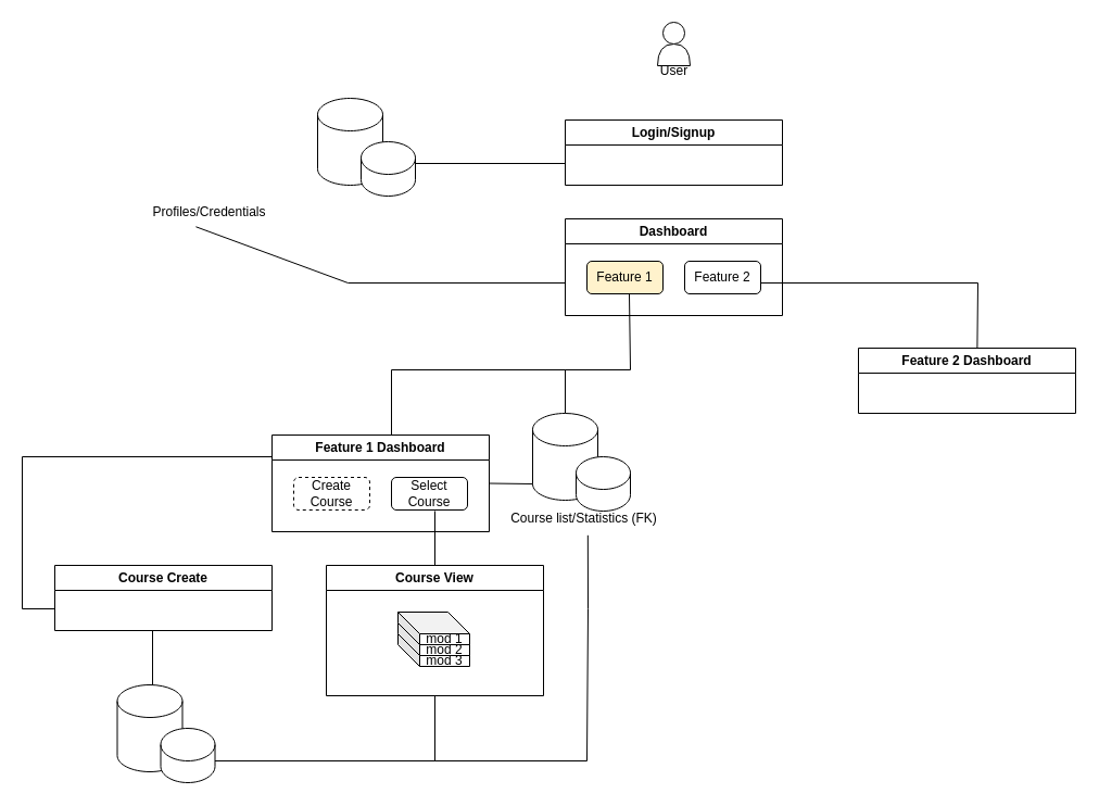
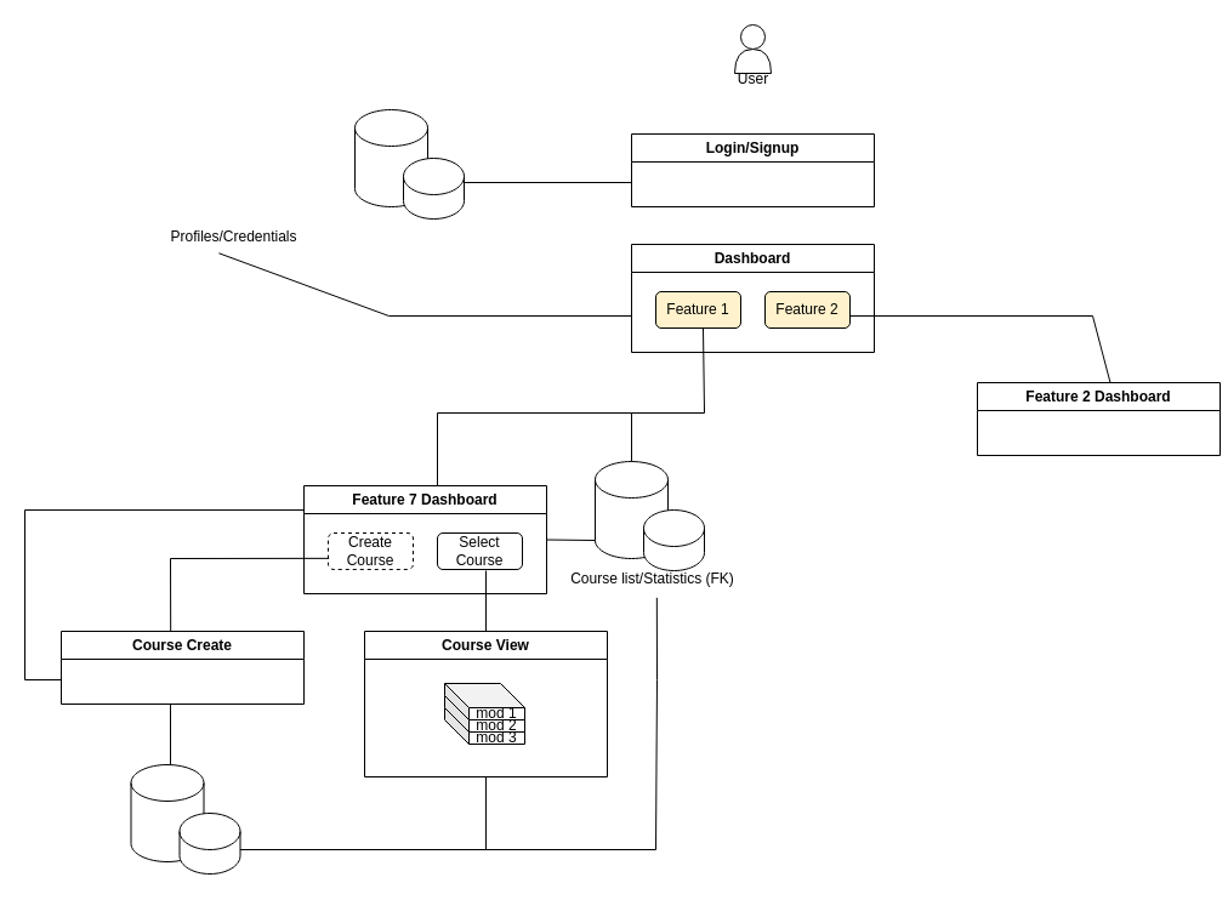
- <mxCell id="11" value="Feature 2" style="rounded=1;whiteSpace=wrap;html=1;" vertex="1" parent="9"><mxGeometry x="110" y="39" width="70" height="30" as="geometry" /></mxCell>
+ <mxCell id="11" value="Feature 2" style="rounded=1;whiteSpace=wrap;html=1;fillColor=#fff2cc;" vertex="1" parent="9"><mxGeometry x="110" y="39" width="70" height="30" as="geometry" /></mxCell>
- <mxCell id="12" value="Feature 2 Dashboard" style="swimlane;whiteSpace=wrap;html=1;" vertex="1" parent="1"><mxGeometry x="790" y="320" width="200" height="60" as="geometry" /></mxCell>
+ <mxCell id="12" value="Feature 2 Dashboard" style="swimlane;whiteSpace=wrap;html=1;" vertex="1" parent="1"><mxGeometry x="805" y="315" width="200" height="60" as="geometry" /></mxCell>
- <mxCell id="16" value="Feature 1 Dashboard" style="swimlane;whiteSpace=wrap;html=1;" vertex="1" parent="1"><mxGeometry x="250" y="400" width="200" height="89" as="geometry" /></mxCell>
+ <mxCell id="16" value="Feature 7 Dashboard" style="swimlane;whiteSpace=wrap;html=1;" vertex="1" parent="1"><mxGeometry x="250" y="400" width="200" height="89" as="geometry" /></mxCell>
+ <mxCell id="31" value="" style="endArrow=none;html=1;rounded=0;exitX=0.451;exitY=-0.002;exitDx=0;exitDy=0;exitPerimeter=0;entryX=0.009;entryY=0.695;entryDx=0;entryDy=0;entryPerimeter=0;" edge="1" parent="1" source="19" target="17"><mxGeometry width="50" height="50" relative="1" as="geometry"><mxPoint x="140" y="510" as="sourcePoint" /><mxPoint x="300" y="470" as="targetPoint" /><Array as="points"><mxPoint x="140" y="460" /></Array></mxGeometry></mxCell>
